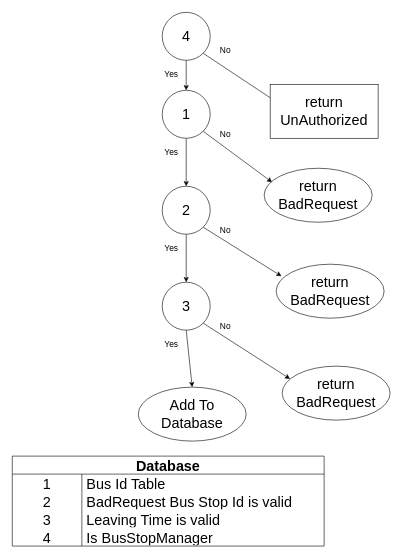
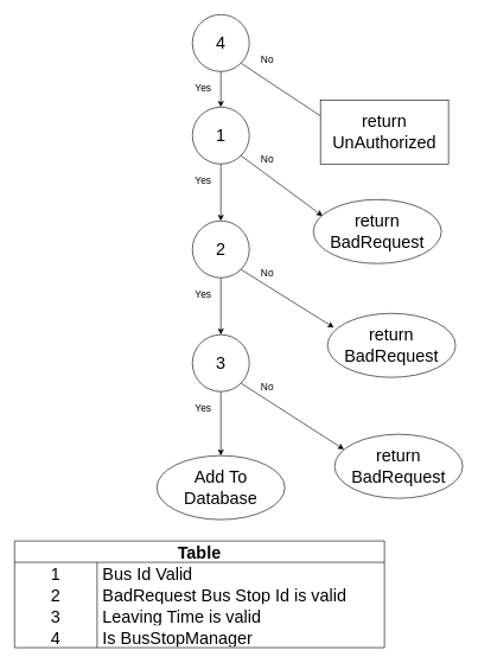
- <mxCell id="38" value="Add To Database" style="ellipse;whiteSpace=wrap;html=1;fontSize=24;" vertex="1" parent="1"><mxGeometry x="230" y="645" width="180" height="90" as="geometry" /></mxCell>
+ <mxCell id="38" value="Add To Database" style="ellipse;whiteSpace=wrap;html=1;fontSize=24;" vertex="1" parent="1"><mxGeometry x="220" y="640" width="180" height="90" as="geometry" /></mxCell>
- <mxCell id="5" value="Database" style="shape=table;startSize=30;container=1;collapsible=0;childLayout=tableLayout;fixedRows=1;rowLines=0;fontStyle=1;fontSize=24;" vertex="1" parent="1"><mxGeometry x="20" y="760" width="520" height="150" as="geometry" /></mxCell>
+ <mxCell id="5" value="Table" style="shape=table;startSize=30;container=1;collapsible=0;childLayout=tableLayout;fixedRows=1;rowLines=0;fontStyle=1;fontSize=24;" vertex="1" parent="1"><mxGeometry x="20" y="760" width="520" height="150" as="geometry" /></mxCell>
- <mxCell id="8" value="Bus Id Table" style="shape=partialRectangle;html=1;whiteSpace=wrap;connectable=0;fillColor=none;top=0;left=0;bottom=0;right=0;align=left;spacingLeft=6;overflow=hidden;fontSize=24;" vertex="1" parent="6"><mxGeometry x="116" width="404" height="30" as="geometry"><mxRectangle width="404" height="30" as="alternateBounds" /></mxGeometry></mxCell>
+ <mxCell id="8" value="Bus Id Valid" style="shape=partialRectangle;html=1;whiteSpace=wrap;connectable=0;fillColor=none;top=0;left=0;bottom=0;right=0;align=left;spacingLeft=6;overflow=hidden;fontSize=24;" vertex="1" parent="6"><mxGeometry x="116" width="404" height="30" as="geometry"><mxRectangle width="404" height="30" as="alternateBounds" /></mxGeometry></mxCell>
